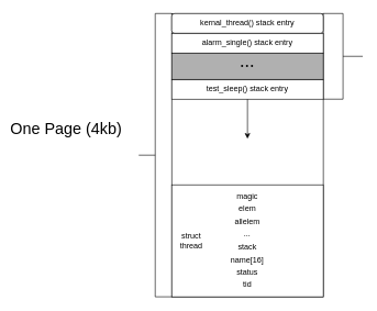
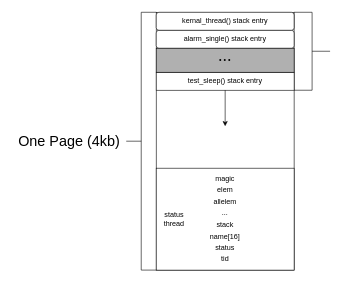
- <mxCell id="5" value="alarm_single() stack entry" style="rounded=0;whiteSpace=wrap;html=1;" vertex="1" parent="1"><mxGeometry x="260" y="50" width="230" height="30" as="geometry" /></mxCell>
+ <mxCell id="5" value="alarm_single() stack entry" style="whiteSpace=wrap;html=1;rounded=1;" vertex="1" parent="1"><mxGeometry x="260" y="50" width="230" height="30" as="geometry" /></mxCell>
- <mxCell id="11" value="&lt;font style=&quot;font-size: 24px;&quot;&gt;One Page (4kb)&lt;/font&gt;" style="text;html=1;strokeColor=none;fillColor=none;align=center;verticalAlign=middle;whiteSpace=wrap;rounded=0;" vertex="1" parent="1"><mxGeometry x="5" y="180" width="190" height="30" as="geometry" /></mxCell>
+ <mxCell id="11" value="&lt;font style=&quot;font-size: 24px;&quot;&gt;One Page (4kb)&lt;/font&gt;" style="text;html=1;strokeColor=none;fillColor=none;align=center;verticalAlign=middle;whiteSpace=wrap;rounded=0;" vertex="1" parent="1"><mxGeometry x="20" y="220" width="190" height="30" as="geometry" /></mxCell>
- <mxCell id="12" value="struct&lt;br&gt;thread" style="text;html=1;strokeColor=none;fillColor=none;align=center;verticalAlign=middle;whiteSpace=wrap;rounded=0;" vertex="1" parent="1"><mxGeometry x="260" y="350" width="60" height="30" as="geometry" /></mxCell>
+ <mxCell id="12" value="status&lt;br&gt;thread" style="text;html=1;strokeColor=none;fillColor=none;align=center;verticalAlign=middle;whiteSpace=wrap;rounded=0;" vertex="1" parent="1"><mxGeometry x="260" y="350" width="60" height="30" as="geometry" /></mxCell>
